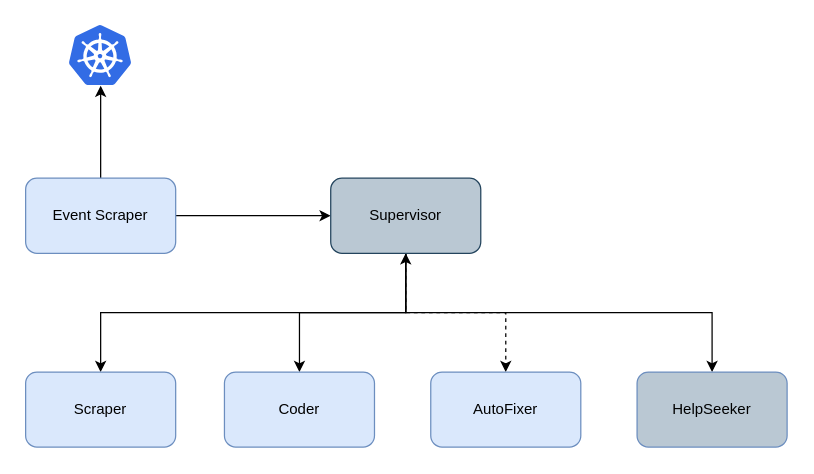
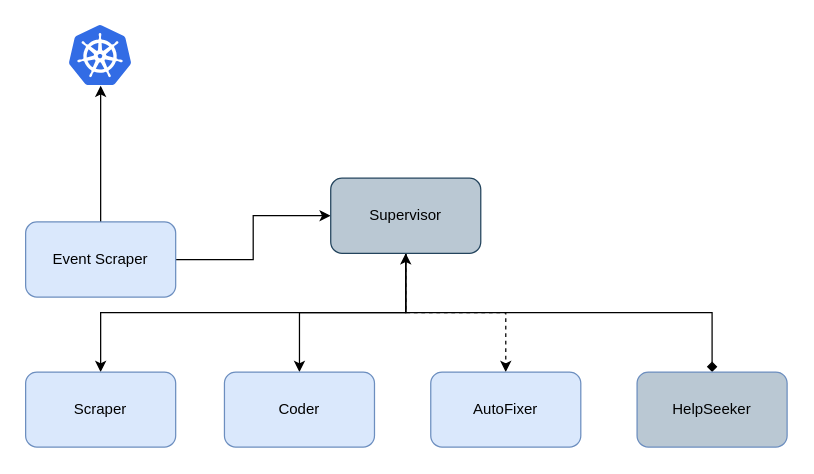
- <mxCell id="4" value="Event Scraper" style="rounded=1;whiteSpace=wrap;html=1;fillColor=#dae8fc;strokeColor=#6c8ebf;" vertex="1" parent="1"><mxGeometry x="20" y="142" width="120" height="60" as="geometry" /></mxCell>
+ <mxCell id="4" value="Event Scraper" style="rounded=1;whiteSpace=wrap;html=1;fillColor=#dae8fc;strokeColor=#6c8ebf;" vertex="1" parent="1"><mxGeometry x="20" y="177" width="120" height="60" as="geometry" /></mxCell>
- <mxCell id="7" style="edgeStyle=orthogonalEdgeStyle;rounded=0;orthogonalLoop=1;jettySize=auto;html=1;exitX=0.5;exitY=1;exitDx=0;exitDy=0;" edge="1" parent="1" source="10" target="13"><mxGeometry relative="1" as="geometry" /></mxCell>
+ <mxCell id="7" style="edgeStyle=orthogonalEdgeStyle;rounded=0;orthogonalLoop=1;jettySize=auto;html=1;exitX=0.5;exitY=1;exitDx=0;exitDy=0;endArrow=diamond;" edge="1" parent="1" source="10" target="13"><mxGeometry relative="1" as="geometry" /></mxCell>
